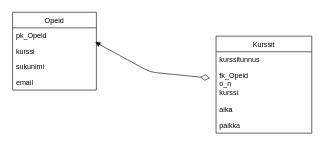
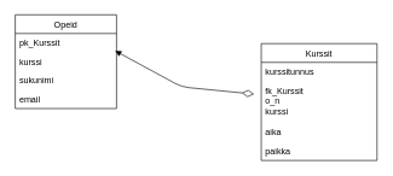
- <mxCell id="3" value="pk_Opeid" style="text;strokeColor=none;fillColor=none;align=left;verticalAlign=top;spacingLeft=4;spacingRight=4;overflow=hidden;rotatable=0;points=[[0,0.5],[1,0.5]];portConstraint=eastwest;" vertex="1" parent="2"><mxGeometry y="26" width="140" height="26" as="geometry" /></mxCell>
+ <mxCell id="3" value="pk_Kurssit" style="text;strokeColor=none;fillColor=none;align=left;verticalAlign=top;spacingLeft=4;spacingRight=4;overflow=hidden;rotatable=0;points=[[0,0.5],[1,0.5]];portConstraint=eastwest;" vertex="1" parent="2"><mxGeometry y="26" width="140" height="26" as="geometry" /></mxCell>
- <mxCell id="9" value="fk_Opeid&#10;o_n&#10;kurssi" style="text;strokeColor=none;fillColor=none;align=left;verticalAlign=top;spacingLeft=4;spacingRight=4;overflow=hidden;rotatable=0;points=[[0,0.5],[1,0.5]];portConstraint=eastwest;" vertex="1" parent="7"><mxGeometry y="52" width="160" height="58" as="geometry" /></mxCell>
+ <mxCell id="9" value="fk_Kurssit&#10;o_n&#10;kurssi" style="text;strokeColor=none;fillColor=none;align=left;verticalAlign=top;spacingLeft=4;spacingRight=4;overflow=hidden;rotatable=0;points=[[0,0.5],[1,0.5]];portConstraint=eastwest;" vertex="1" parent="7"><mxGeometry y="52" width="160" height="58" as="geometry" /></mxCell>
